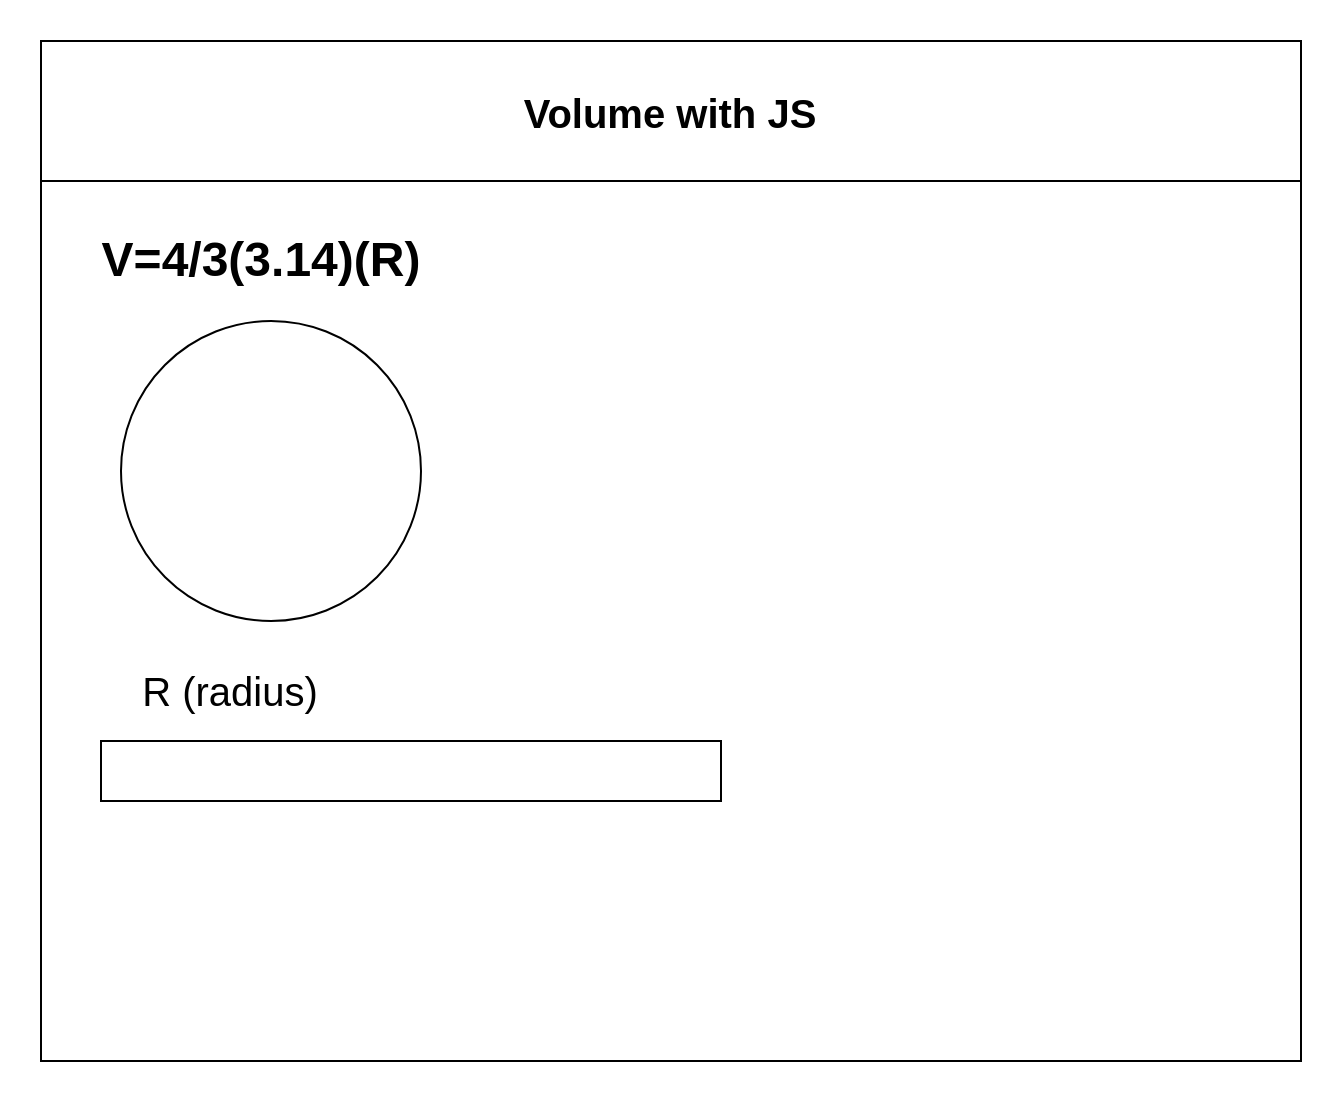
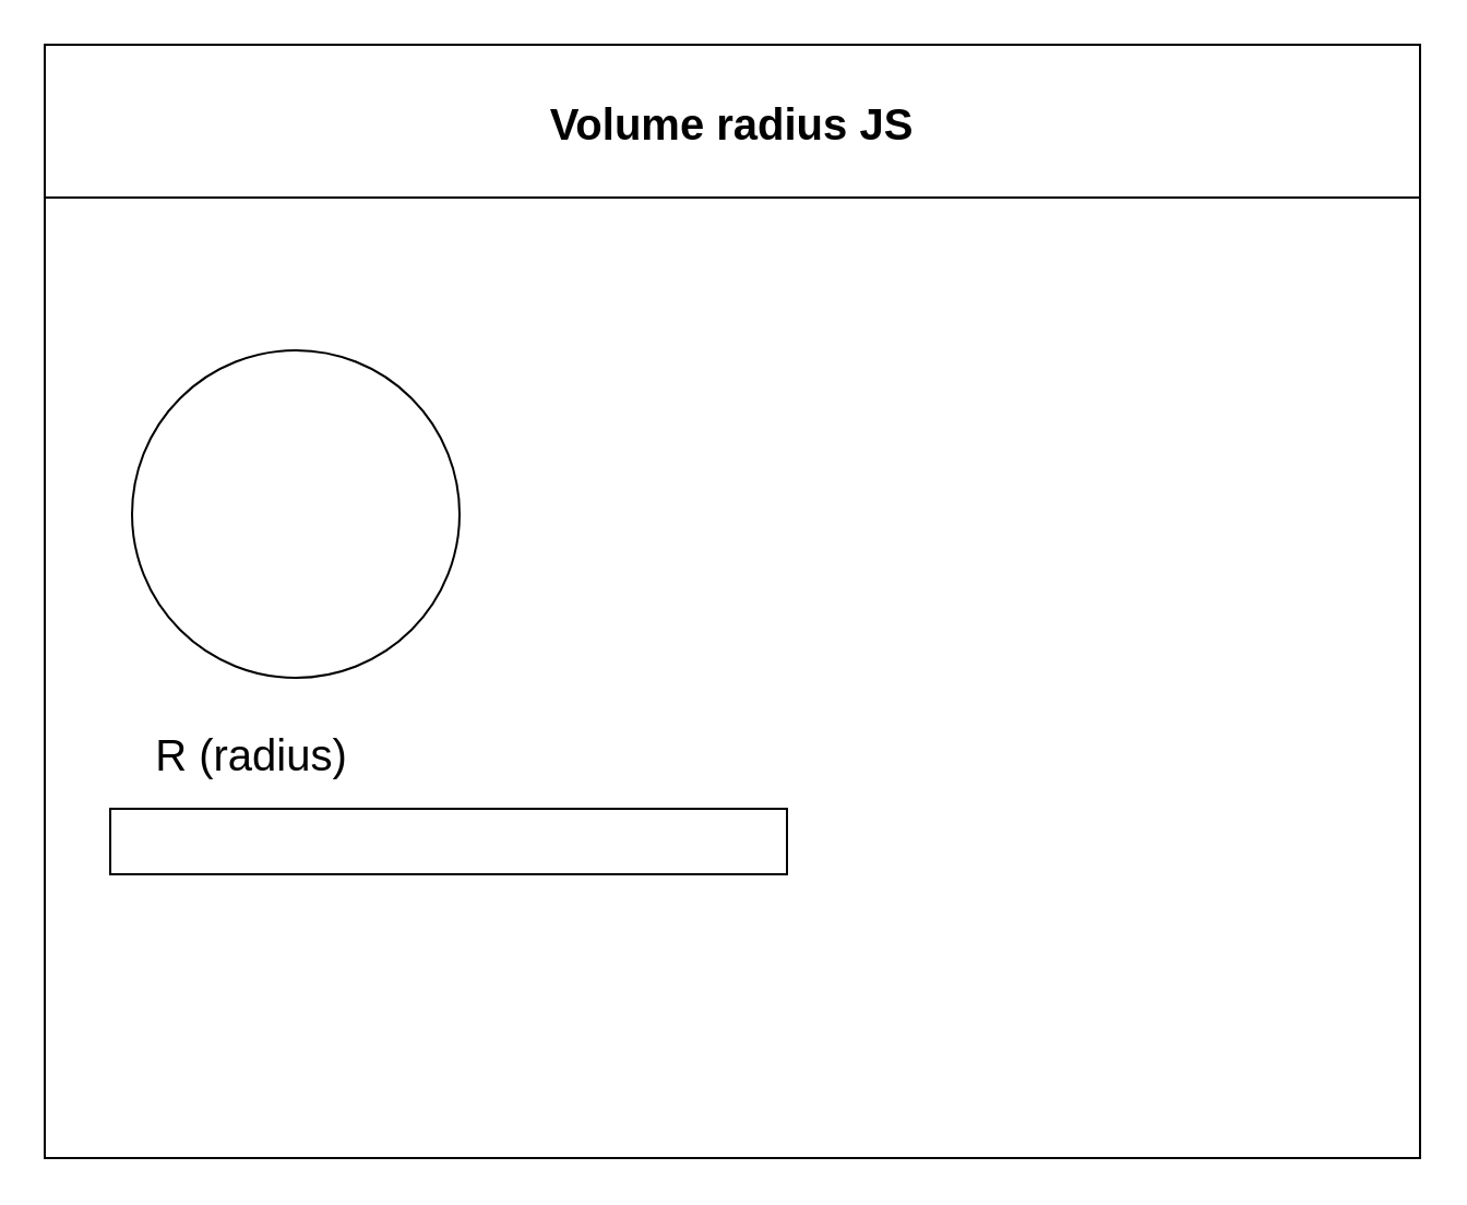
- <mxCell id="2" value="Volume with JS" style="swimlane;startSize=70;fontSize=20;" vertex="1" parent="1"><mxGeometry x="20" y="20" width="630" height="510" as="geometry" /></mxCell>
+ <mxCell id="2" value="Volume radius JS" style="swimlane;startSize=70;fontSize=20;" vertex="1" parent="1"><mxGeometry x="20" y="20" width="630" height="510" as="geometry" /></mxCell>
- <mxCell id="5" value="V=4/3(3.14)(R)" style="text;strokeColor=none;fillColor=none;html=1;fontSize=24;fontStyle=1;verticalAlign=middle;align=center;" vertex="1" parent="2"><mxGeometry x="60" y="90" width="100" height="40" as="geometry" /></mxCell>
